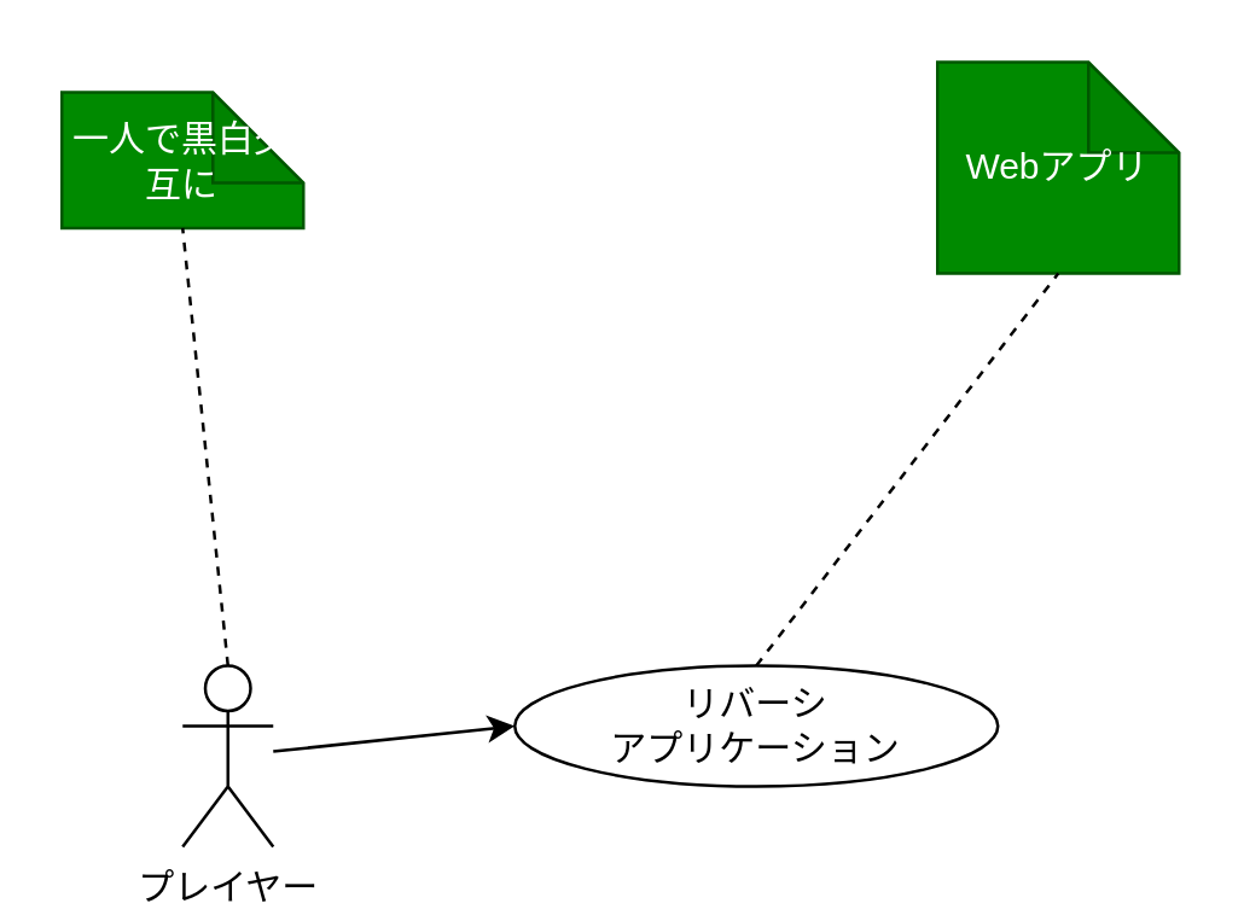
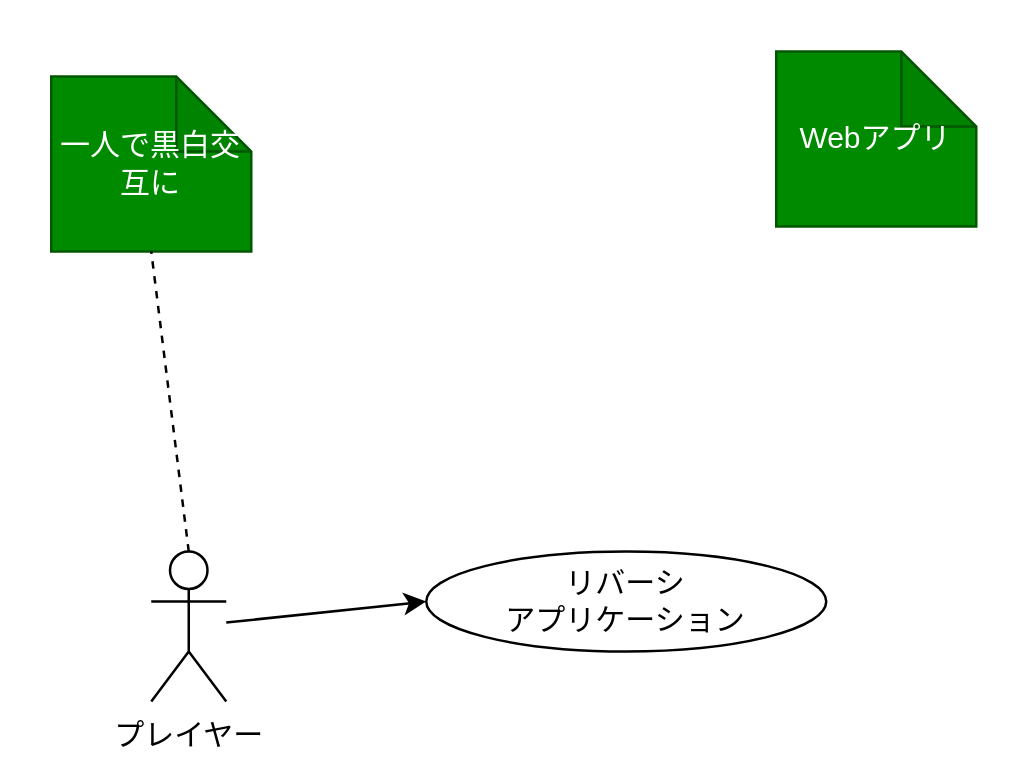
- <mxCell id="7" value="一人で黒白交互に" style="shape=note;whiteSpace=wrap;html=1;backgroundOutline=1;darkOpacity=0.05;fillColor=#008a00;fontColor=#ffffff;strokeColor=#005700;" vertex="1" parent="1"><mxGeometry x="20" y="30" width="80" height="45" as="geometry" /></mxCell>
+ <mxCell id="7" value="一人で黒白交互に" style="shape=note;whiteSpace=wrap;html=1;backgroundOutline=1;darkOpacity=0.05;fillColor=#008a00;fontColor=#ffffff;strokeColor=#005700;" vertex="1" parent="1"><mxGeometry x="20" y="30" width="80" height="70" as="geometry" /></mxCell>
- <mxCell id="6" value="" style="endArrow=none;dashed=1;html=1;entryX=0.5;entryY=1;entryDx=0;entryDy=0;entryPerimeter=0;exitX=0.5;exitY=0;exitDx=0;exitDy=0;" edge="1" parent="1" source="2" target="5"><mxGeometry width="50" height="50" relative="1" as="geometry"><mxPoint x="160" y="100" as="sourcePoint" /><mxPoint x="210" y="50" as="targetPoint" /></mxGeometry></mxCell>
